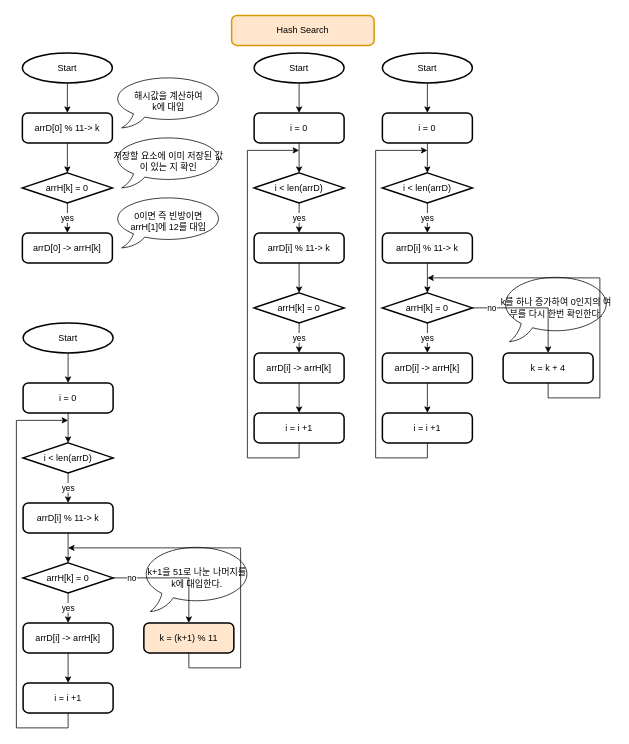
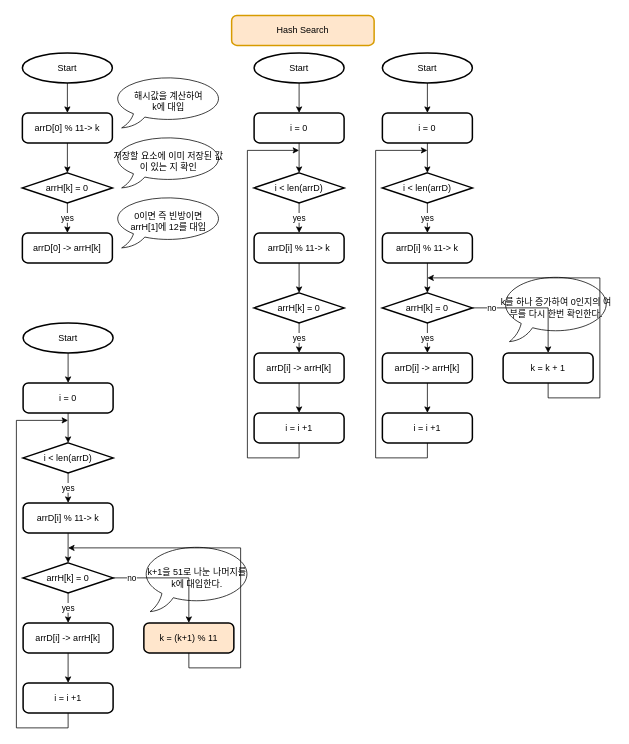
- <mxCell id="44" value="k = k + 4" style="rounded=1;whiteSpace=wrap;html=1;absoluteArcSize=1;arcSize=14;strokeWidth=2;" vertex="1" parent="1"><mxGeometry x="670" y="470" width="120" height="40" as="geometry" /></mxCell>
+ <mxCell id="44" value="k = k + 1" style="rounded=1;whiteSpace=wrap;html=1;absoluteArcSize=1;arcSize=14;strokeWidth=2;" vertex="1" parent="1"><mxGeometry x="670" y="470" width="120" height="40" as="geometry" /></mxCell>
